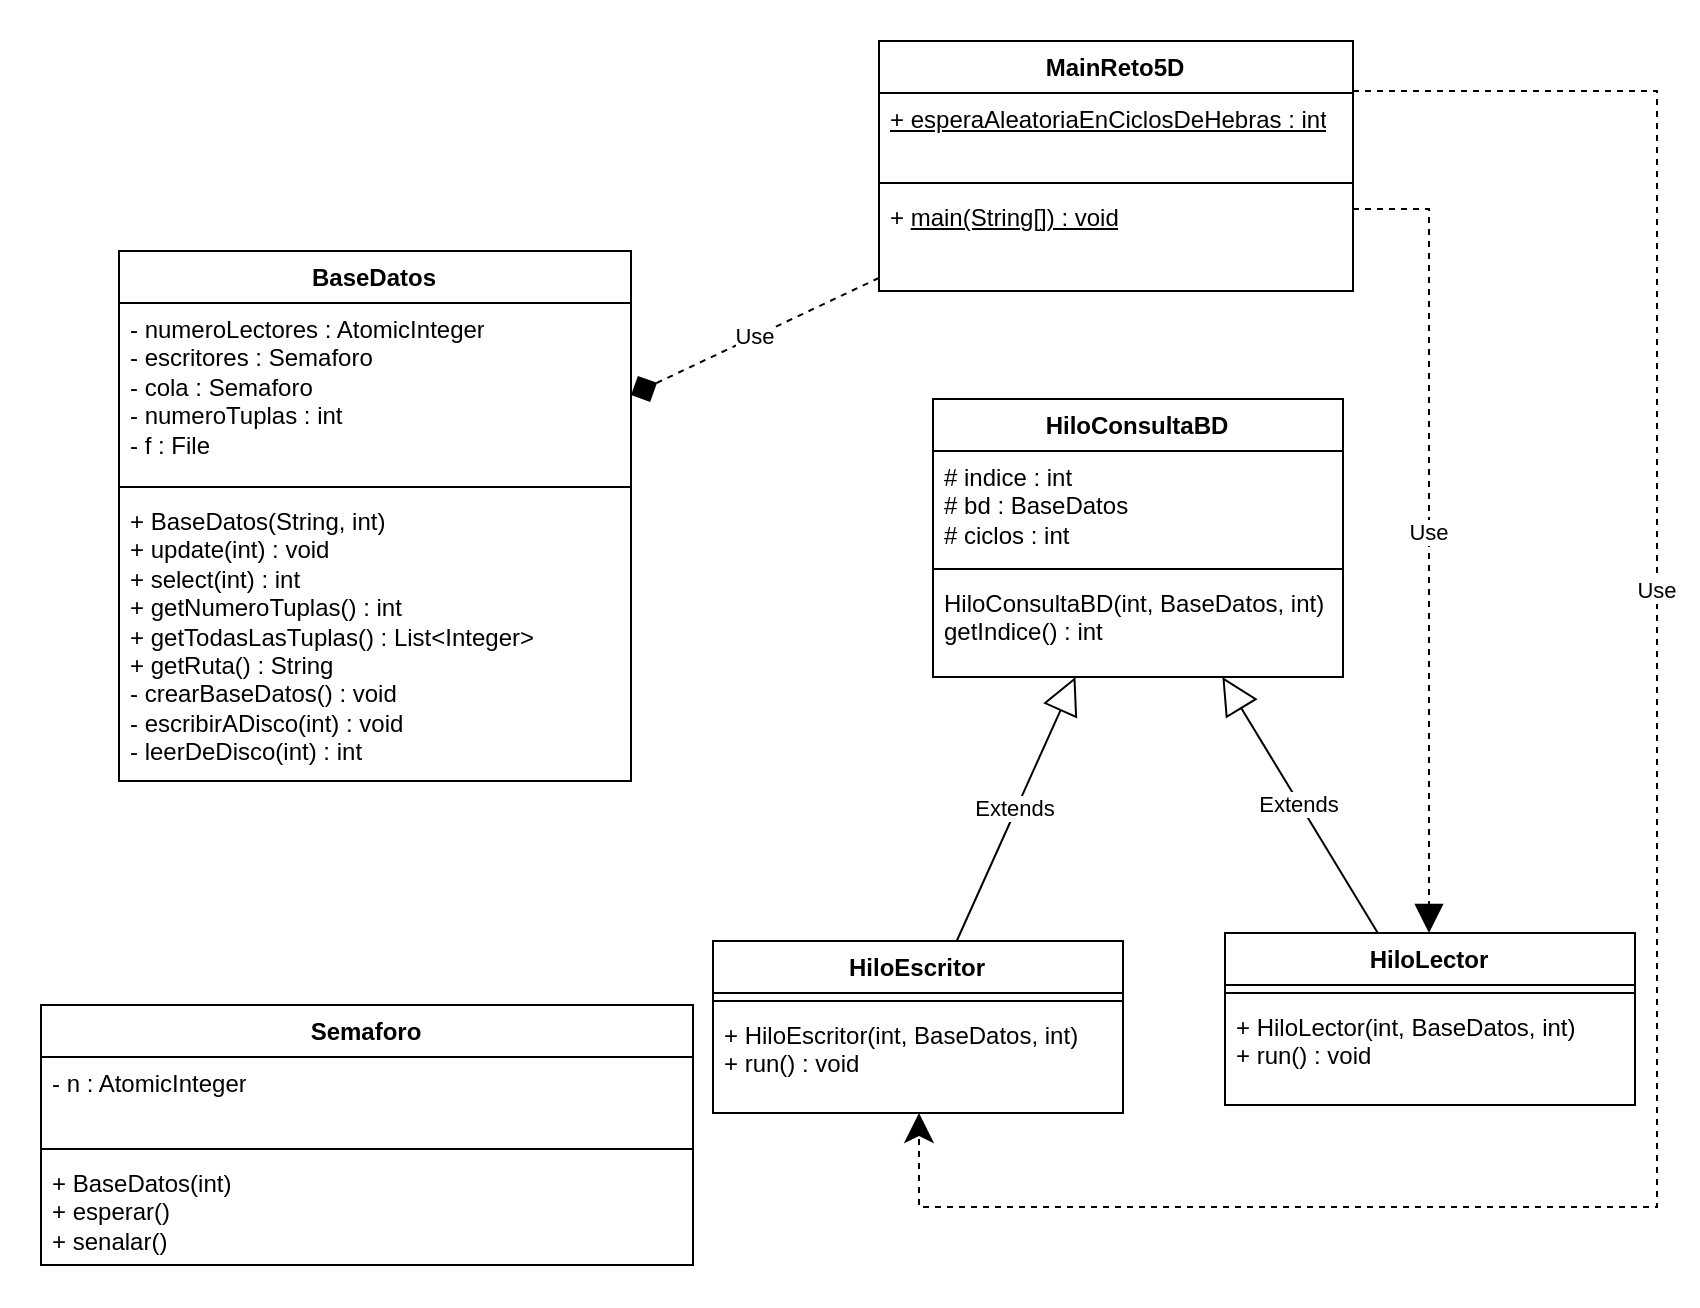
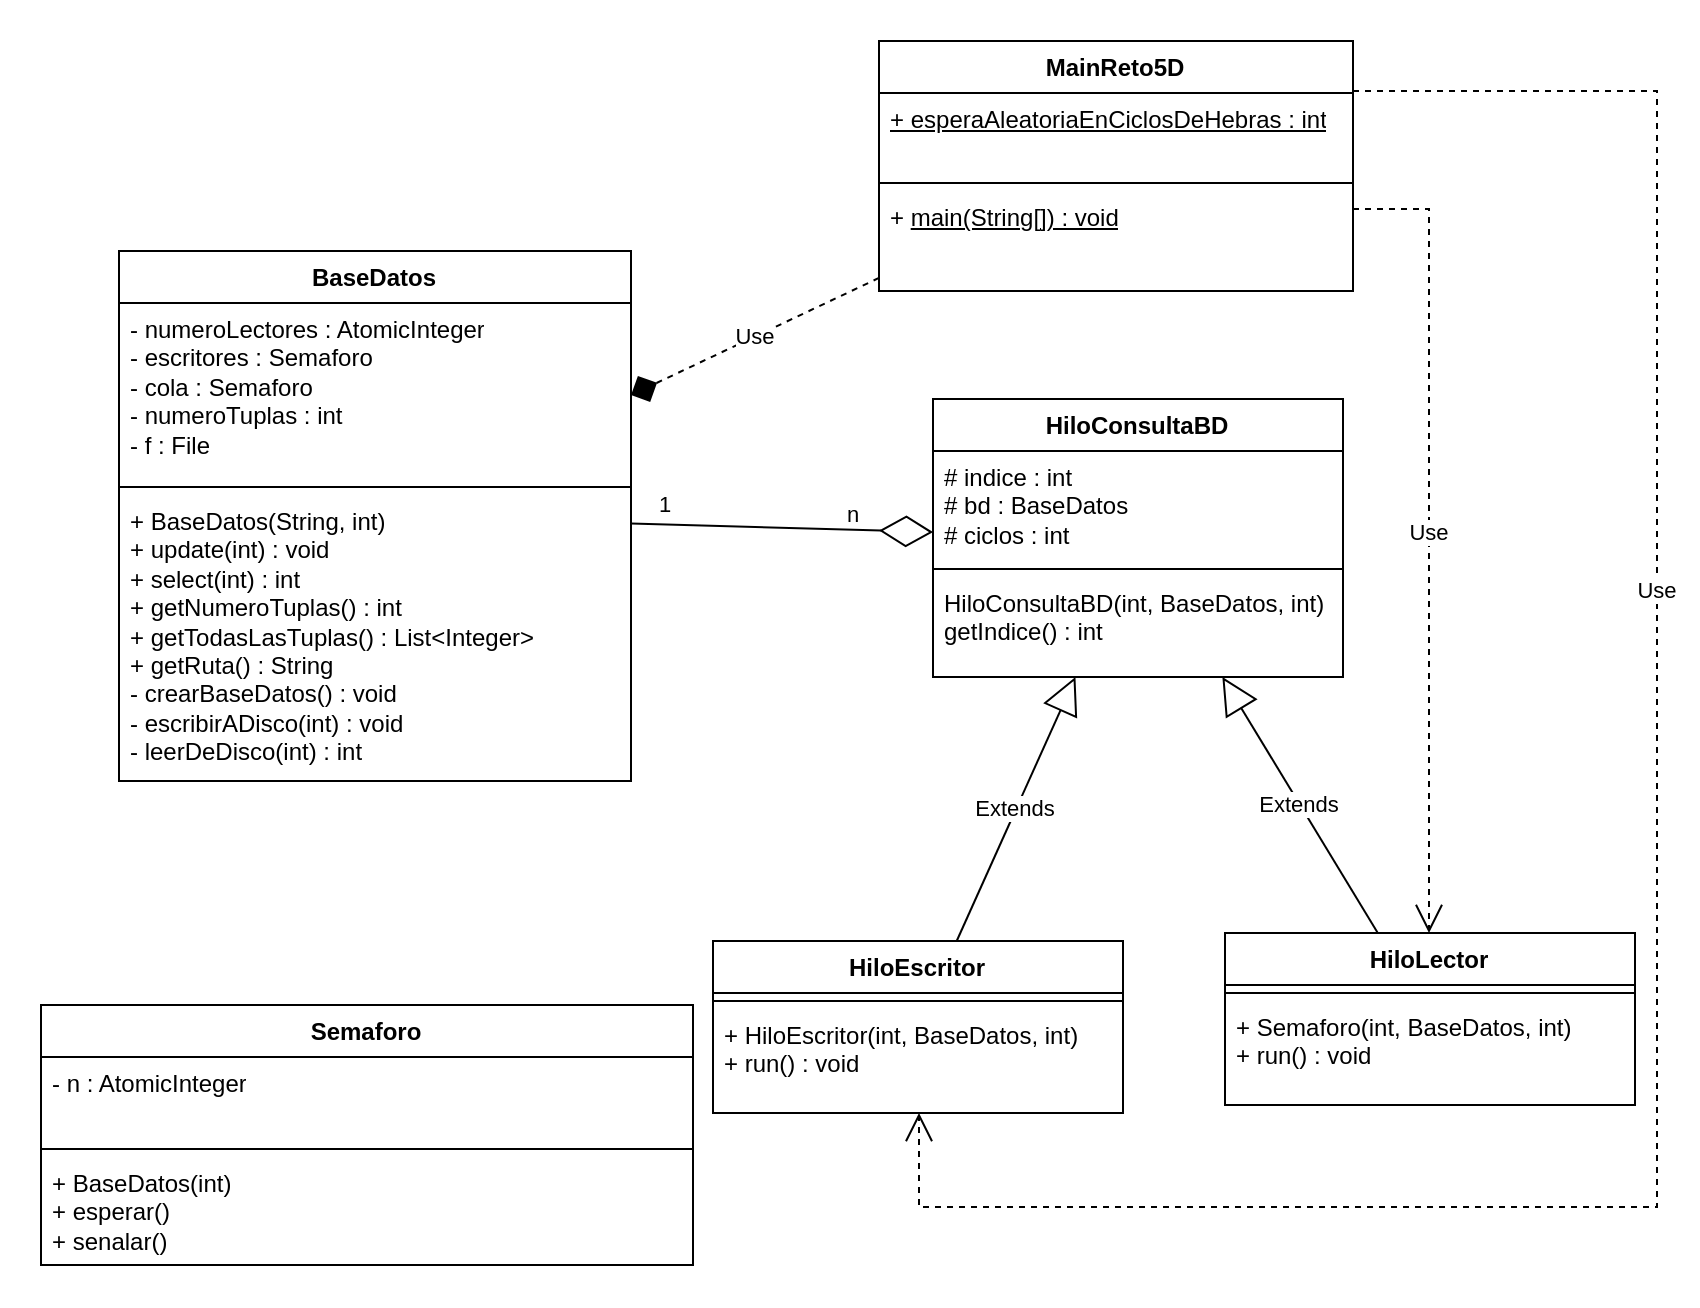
+ <mxCell id="18" value="" style="endArrow=diamondThin;endFill=0;endSize=24;html=1;rounded=0;" parent="1" source="2" target="6" edge="1"><mxGeometry width="160" relative="1" as="geometry"><mxPoint x="202" y="422" as="sourcePoint" /><mxPoint x="362" y="422" as="targetPoint" /></mxGeometry></mxCell>
+ <mxCell id="19" value="1" style="edgeLabel;html=1;align=center;verticalAlign=middle;resizable=0;points=[];" parent="18" vertex="1" connectable="0"><mxGeometry x="-0.838" y="1" relative="1" as="geometry"><mxPoint x="4" y="-9" as="offset" /></mxGeometry></mxCell>
+ <mxCell id="20" value="n" style="edgeLabel;html=1;align=center;verticalAlign=middle;resizable=0;points=[];" parent="18" vertex="1" connectable="0"><mxGeometry x="0.725" y="1" relative="1" as="geometry"><mxPoint x="-19" y="-7" as="offset" /></mxGeometry></mxCell>
- <mxCell id="30" value="Use" style="endArrow=block;endSize=12;dashed=1;html=1;rounded=0;edgeStyle=orthogonalEdgeStyle;" parent="1" source="25" target="13" edge="1"><mxGeometry width="160" relative="1" as="geometry"><mxPoint x="479.072" y="39" as="sourcePoint" /><mxPoint x="325" y="167.361" as="targetPoint" /><Array as="points"><mxPoint x="714" y="104" /></Array></mxGeometry></mxCell>
+ <mxCell id="30" value="Use" style="endArrow=open;endSize=12;dashed=1;html=1;rounded=0;edgeStyle=orthogonalEdgeStyle;" parent="1" source="25" target="13" edge="1"><mxGeometry width="160" relative="1" as="geometry"><mxPoint x="479.072" y="39" as="sourcePoint" /><mxPoint x="325" y="167.361" as="targetPoint" /><Array as="points"><mxPoint x="714" y="104" /></Array></mxGeometry></mxCell>
- <mxCell id="15" value="&lt;div&gt;+ HiloLector(int, BaseDatos, int)&lt;/div&gt;&lt;div&gt;+ run() : void&lt;br&gt;&lt;/div&gt;&lt;div&gt;&lt;br&gt;&lt;/div&gt;" style="text;strokeColor=none;fillColor=none;align=left;verticalAlign=top;spacingLeft=4;spacingRight=4;overflow=hidden;rotatable=0;points=[[0,0.5],[1,0.5]];portConstraint=eastwest;whiteSpace=wrap;html=1;" parent="13" vertex="1"><mxGeometry y="34" width="205" height="52" as="geometry" /></mxCell>
+ <mxCell id="15" value="&lt;div&gt;+ Semaforo(int, BaseDatos, int)&lt;/div&gt;&lt;div&gt;+ run() : void&lt;br&gt;&lt;/div&gt;&lt;div&gt;&lt;br&gt;&lt;/div&gt;" style="text;strokeColor=none;fillColor=none;align=left;verticalAlign=top;spacingLeft=4;spacingRight=4;overflow=hidden;rotatable=0;points=[[0,0.5],[1,0.5]];portConstraint=eastwest;whiteSpace=wrap;html=1;" parent="13" vertex="1"><mxGeometry y="34" width="205" height="52" as="geometry" /></mxCell>
- <mxCell id="31" value="Use" style="endArrow=classic;endSize=12;dashed=1;html=1;rounded=0;edgeStyle=orthogonalEdgeStyle;" parent="1" source="25" target="10" edge="1"><mxGeometry x="-0.287" width="160" relative="1" as="geometry"><mxPoint x="705" y="-50.5" as="sourcePoint" /><mxPoint x="724" y="476" as="targetPoint" /><Array as="points"><mxPoint x="828" y="45" /><mxPoint x="828" y="603" /><mxPoint x="459" y="603" /></Array><mxPoint y="1" as="offset" /></mxGeometry></mxCell>
+ <mxCell id="31" value="Use" style="endArrow=open;endSize=12;dashed=1;html=1;rounded=0;edgeStyle=orthogonalEdgeStyle;" parent="1" source="25" target="10" edge="1"><mxGeometry x="-0.287" width="160" relative="1" as="geometry"><mxPoint x="705" y="-50.5" as="sourcePoint" /><mxPoint x="724" y="476" as="targetPoint" /><Array as="points"><mxPoint x="828" y="45" /><mxPoint x="828" y="603" /><mxPoint x="459" y="603" /></Array><mxPoint y="1" as="offset" /></mxGeometry></mxCell>
